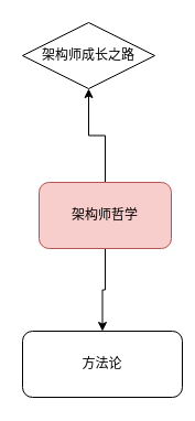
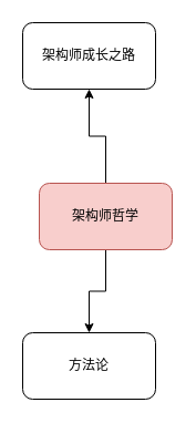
- <mxCell id="5" value="架构师成长之路" style="rhombus;whiteSpace=wrap;html=1;" vertex="1" parent="1"><mxGeometry x="20" y="20" width="120" height="60" as="geometry" /></mxCell>
+ <mxCell id="5" value="架构师成长之路" style="whiteSpace=wrap;html=1;rounded=1;" vertex="1" parent="1"><mxGeometry x="20" y="20" width="120" height="60" as="geometry" /></mxCell>
- <mxCell id="6" value="方法论" style="whiteSpace=wrap;html=1;rounded=1;" vertex="1" parent="1"><mxGeometry x="20" y="300" width="145" height="60" as="geometry" /></mxCell>
+ <mxCell id="6" value="方法论" style="whiteSpace=wrap;html=1;rounded=1;" vertex="1" parent="1"><mxGeometry x="20" y="300" width="120" height="60" as="geometry" /></mxCell>
